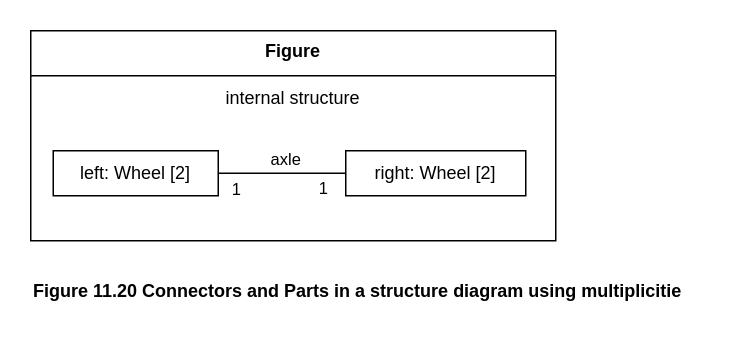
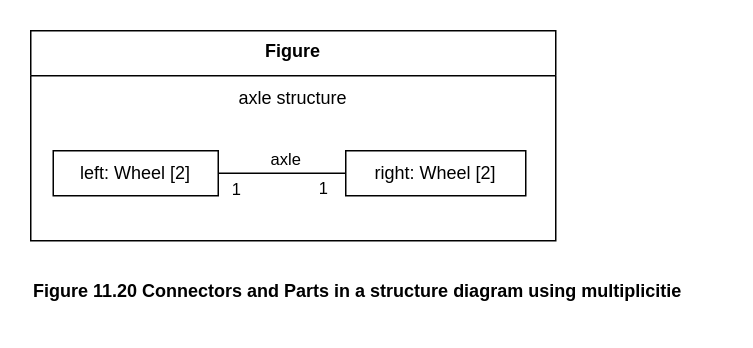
- <mxCell id="3" value="internal structure" style="html=1;strokeColor=none;fillColor=none;align=center;verticalAlign=middle;spacingLeft=4;spacingRight=4;rotatable=0;points=[[0,0.5],[1,0.5]];resizeWidth=1;whiteSpace=wrap;" vertex="1" parent="2"><mxGeometry y="30" width="350" height="30" as="geometry" /></mxCell>
+ <mxCell id="3" value="axle structure" style="html=1;strokeColor=none;fillColor=none;align=center;verticalAlign=middle;spacingLeft=4;spacingRight=4;rotatable=0;points=[[0,0.5],[1,0.5]];resizeWidth=1;whiteSpace=wrap;" vertex="1" parent="2"><mxGeometry y="30" width="350" height="30" as="geometry" /></mxCell>
